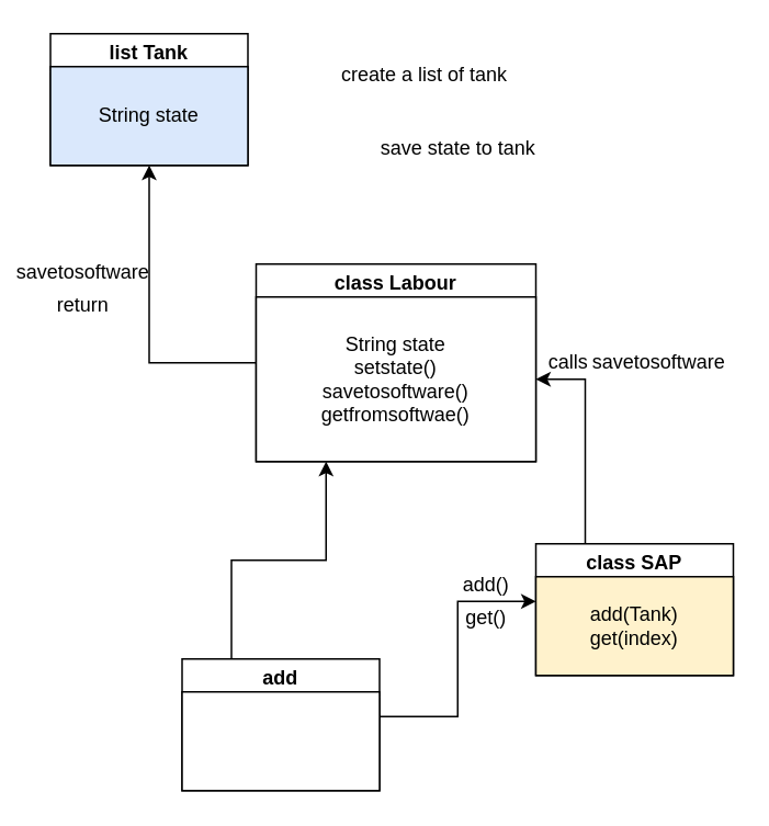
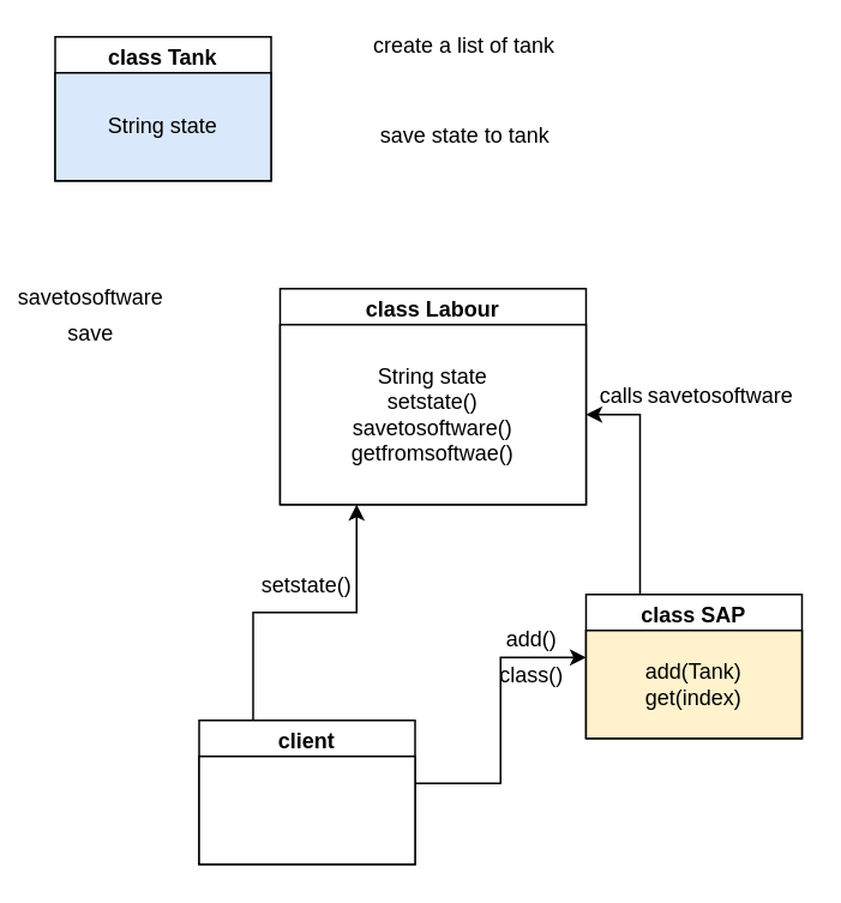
- <mxCell id="2" value="list Tank" style="swimlane;whiteSpace=wrap;html=1;" vertex="1" parent="1"><mxGeometry x="30" y="20" width="120" height="80" as="geometry" /></mxCell>
+ <mxCell id="2" value="class Tank" style="swimlane;whiteSpace=wrap;html=1;" vertex="1" parent="1"><mxGeometry x="30" y="20" width="120" height="80" as="geometry" /></mxCell>
- <mxCell id="17" value="create a list of tank" style="text;html=1;strokeColor=none;fillColor=none;align=center;verticalAlign=middle;whiteSpace=wrap;rounded=0;" vertex="1" parent="1"><mxGeometry x="200" y="30" width="115" height="30" as="geometry" /></mxCell>
+ <mxCell id="17" value="create a list of tank" style="text;html=1;strokeColor=none;fillColor=none;align=center;verticalAlign=middle;whiteSpace=wrap;rounded=0;" vertex="1" parent="1"><mxGeometry x="200" y="10" width="115" height="30" as="geometry" /></mxCell>
- <mxCell id="18" value="save state to tank" style="text;html=1;strokeColor=none;fillColor=none;align=center;verticalAlign=middle;whiteSpace=wrap;rounded=0;" vertex="1" parent="1"><mxGeometry x="212.5" y="75" width="130" height="30" as="geometry" /></mxCell>
+ <mxCell id="18" value="save state to tank" style="text;html=1;strokeColor=none;fillColor=none;align=center;verticalAlign=middle;whiteSpace=wrap;rounded=0;" vertex="1" parent="1"><mxGeometry x="192.5" y="60" width="130" height="30" as="geometry" /></mxCell>
- <mxCell id="21" value="return" style="text;html=1;strokeColor=none;fillColor=none;align=center;verticalAlign=middle;whiteSpace=wrap;rounded=0;" vertex="1" parent="1"><mxGeometry x="20" y="170" width="60" height="30" as="geometry" /></mxCell>
+ <mxCell id="21" value="save" style="text;html=1;strokeColor=none;fillColor=none;align=center;verticalAlign=middle;whiteSpace=wrap;rounded=0;" vertex="1" parent="1"><mxGeometry x="20" y="170" width="60" height="30" as="geometry" /></mxCell>
- <mxCell id="4" style="edgeStyle=orthogonalEdgeStyle;rounded=0;orthogonalLoop=1;jettySize=auto;html=1;exitX=0;exitY=0.5;exitDx=0;exitDy=0;" edge="1" parent="1" source="5" target="3"><mxGeometry relative="1" as="geometry" /></mxCell>
+ <mxCell id="13" value="setstate()" style="text;html=1;strokeColor=none;fillColor=none;align=center;verticalAlign=middle;whiteSpace=wrap;rounded=0;" vertex="1" parent="1"><mxGeometry x="140" y="310" width="60" height="30" as="geometry" /></mxCell>
- <mxCell id="16" value="get()" style="text;html=1;strokeColor=none;fillColor=none;align=center;verticalAlign=middle;whiteSpace=wrap;rounded=0;" vertex="1" parent="1"><mxGeometry x="265" y="360" width="60" height="30" as="geometry" /></mxCell>
+ <mxCell id="16" value="class()" style="text;html=1;strokeColor=none;fillColor=none;align=center;verticalAlign=middle;whiteSpace=wrap;rounded=0;" vertex="1" parent="1"><mxGeometry x="265" y="360" width="60" height="30" as="geometry" /></mxCell>
- <mxCell id="11" value="add" style="swimlane;whiteSpace=wrap;html=1;" vertex="1" parent="1"><mxGeometry x="110" y="400" width="120" height="80" as="geometry" /></mxCell>
+ <mxCell id="11" value="client" style="swimlane;whiteSpace=wrap;html=1;" vertex="1" parent="1"><mxGeometry x="110" y="400" width="120" height="80" as="geometry" /></mxCell>
